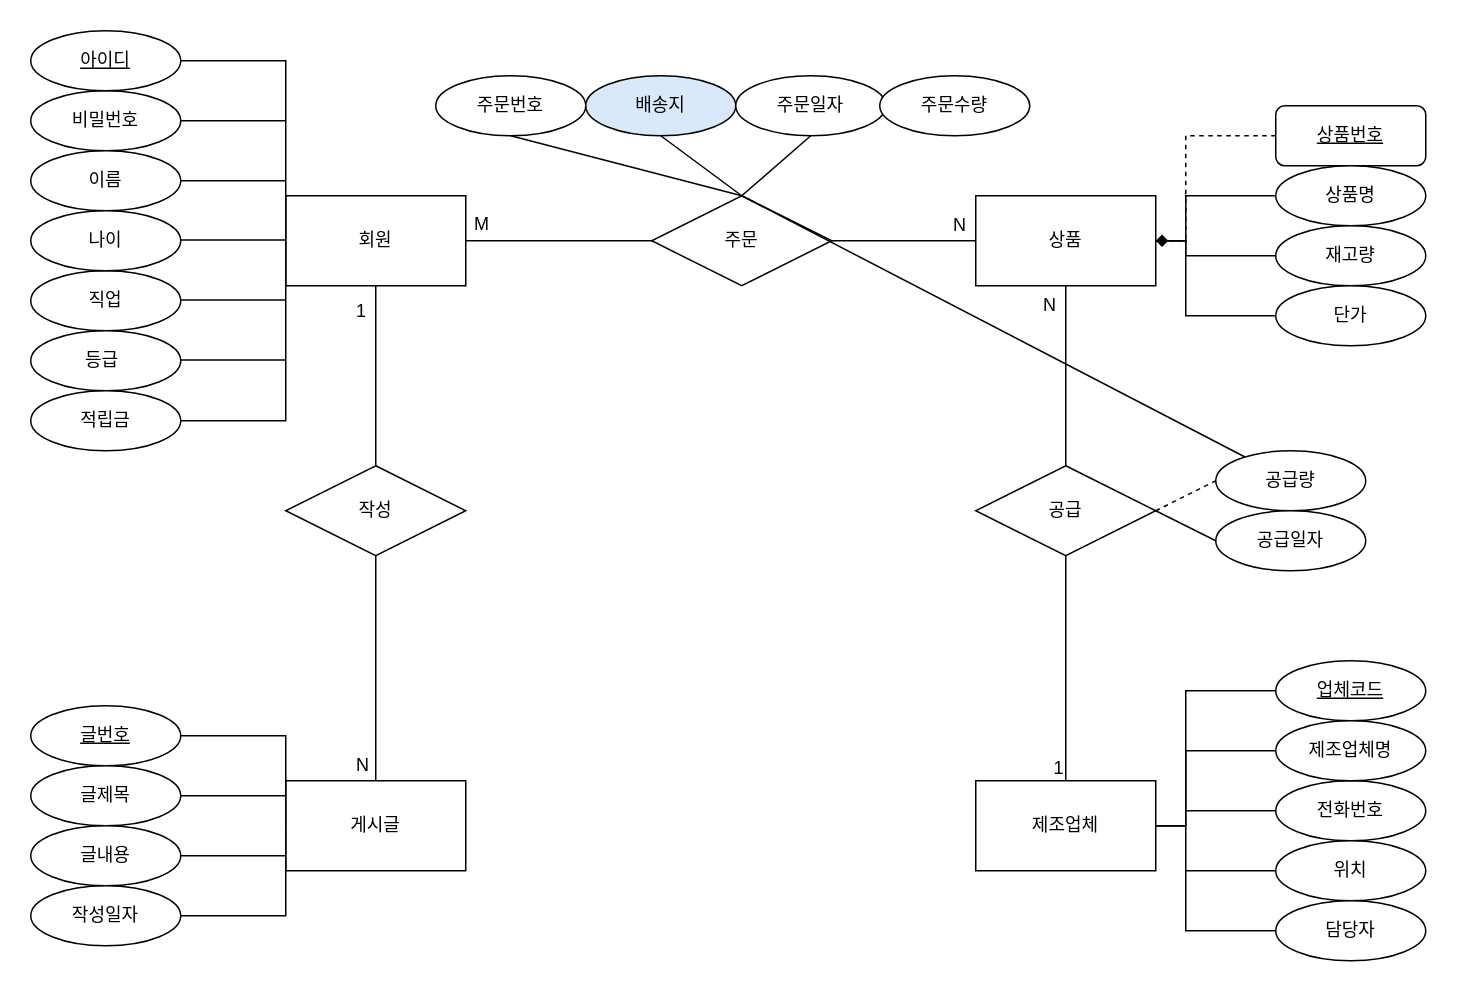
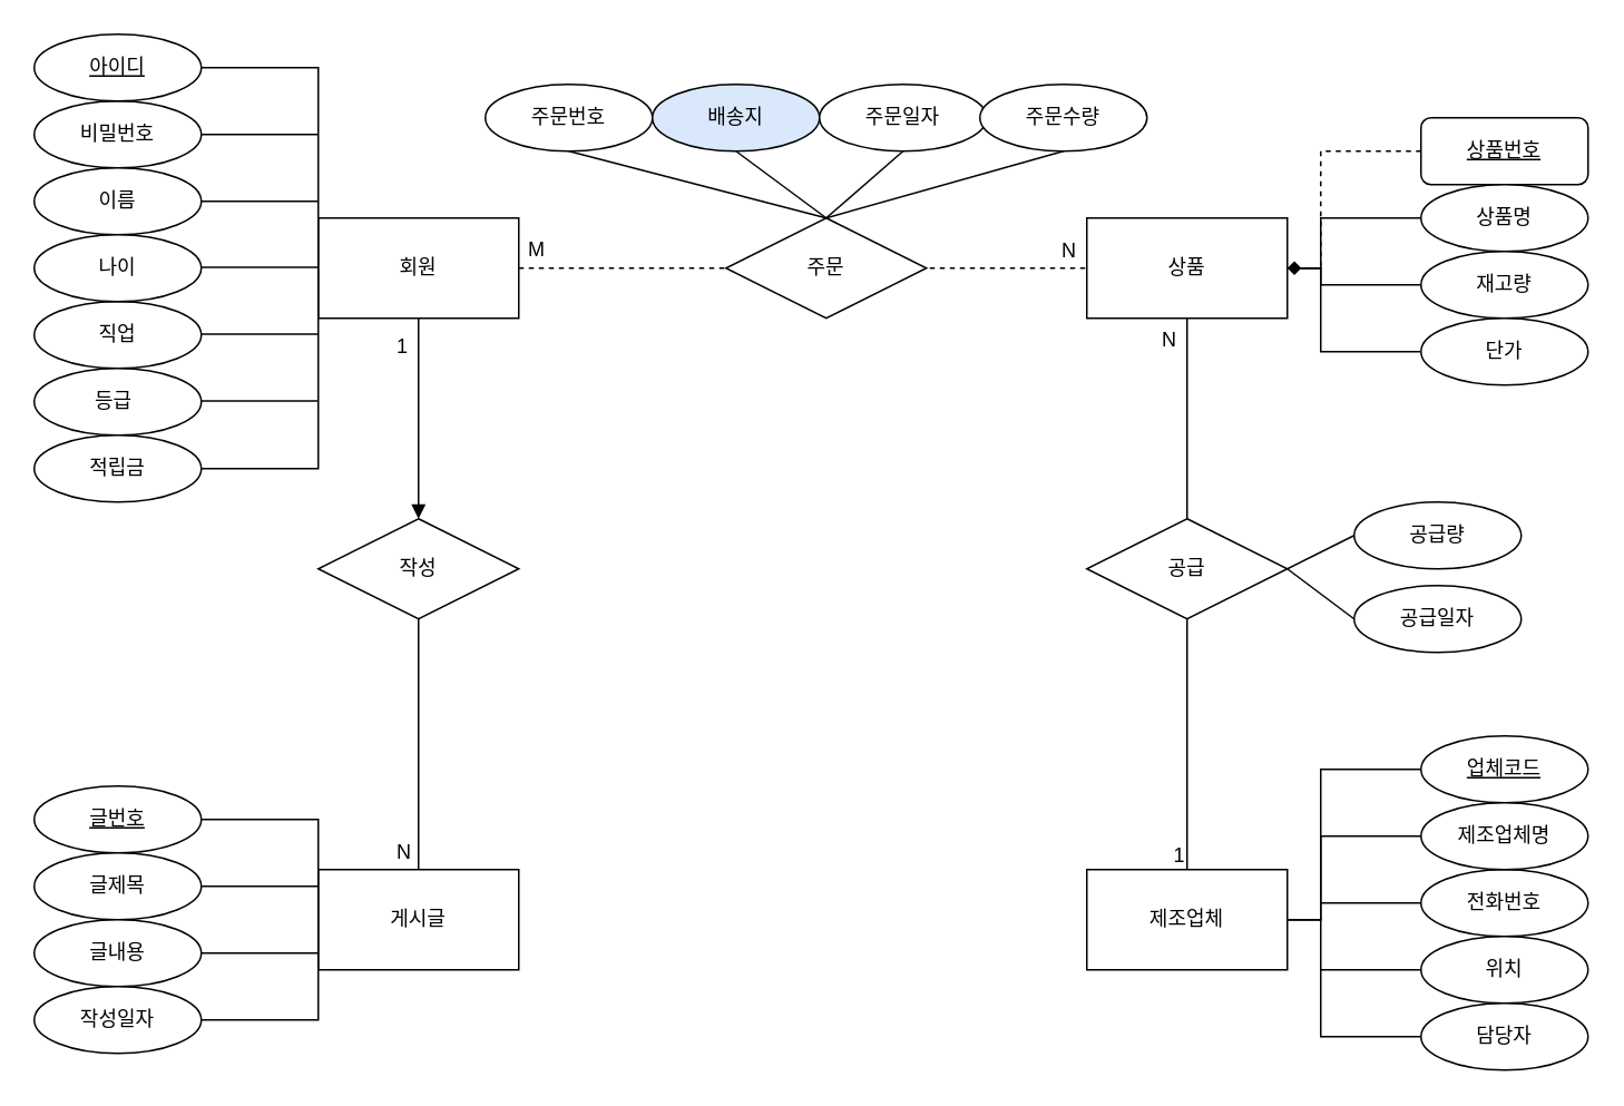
- <mxCell id="53" value="" style="endArrow=none;html=1;rounded=0;exitX=1;exitY=0.5;exitDx=0;exitDy=0;entryX=0;entryY=0.5;entryDx=0;entryDy=0;" edge="1" parent="1" source="29" target="30"><mxGeometry relative="1" as="geometry"><mxPoint x="420" y="240" as="sourcePoint" /><mxPoint x="580" y="240" as="targetPoint" /></mxGeometry></mxCell>
+ <mxCell id="53" value="" style="endArrow=none;html=1;rounded=0;exitX=1;exitY=0.5;exitDx=0;exitDy=0;entryX=0;entryY=0.5;entryDx=0;entryDy=0;dashed=1;" edge="1" parent="1" source="29" target="30"><mxGeometry relative="1" as="geometry"><mxPoint x="420" y="240" as="sourcePoint" /><mxPoint x="580" y="240" as="targetPoint" /></mxGeometry></mxCell>
- <mxCell id="66" value="" style="endArrow=none;html=1;rounded=0;exitX=0.5;exitY=0;exitDx=0;exitDy=0;" edge="1" parent="1" source="56" target="57"><mxGeometry relative="1" as="geometry"><mxPoint x="490" y="130" as="sourcePoint" /><mxPoint x="550" y="100" as="targetPoint" /></mxGeometry></mxCell>
+ <mxCell id="66" value="" style="endArrow=none;html=1;rounded=0;entryX=0.5;entryY=1;entryDx=0;entryDy=0;exitX=0.5;exitY=0;exitDx=0;exitDy=0;" edge="1" parent="1" source="56" target="62"><mxGeometry relative="1" as="geometry"><mxPoint x="490" y="130" as="sourcePoint" /><mxPoint x="550" y="100" as="targetPoint" /></mxGeometry></mxCell>
- <mxCell id="67" value="" style="endArrow=none;html=1;rounded=0;exitX=0.5;exitY=1;exitDx=0;exitDy=0;entryX=0.5;entryY=0;entryDx=0;entryDy=0;" edge="1" parent="1" source="29" target="71"><mxGeometry relative="1" as="geometry"><mxPoint x="180" y="380" as="sourcePoint" /><mxPoint x="230" y="270" as="targetPoint" /></mxGeometry></mxCell>
+ <mxCell id="67" value="" style="endArrow=block;html=1;rounded=0;exitX=0.5;exitY=1;exitDx=0;exitDy=0;entryX=0.5;entryY=0;entryDx=0;entryDy=0;" edge="1" parent="1" source="29" target="71"><mxGeometry relative="1" as="geometry"><mxPoint x="180" y="380" as="sourcePoint" /><mxPoint x="230" y="270" as="targetPoint" /></mxGeometry></mxCell>
- <mxCell id="27" value="" style="endArrow=none;html=1;rounded=0;entryX=0;entryY=0.5;entryDx=0;entryDy=0;exitX=1;exitY=0.5;exitDx=0;exitDy=0;dashed=1;" edge="1" parent="1" source="22" target="57"><mxGeometry relative="1" as="geometry"><mxPoint x="480" y="260" as="sourcePoint" /><mxPoint x="640" y="260" as="targetPoint" /></mxGeometry></mxCell>
+ <mxCell id="27" value="" style="endArrow=none;html=1;rounded=0;entryX=0;entryY=0.5;entryDx=0;entryDy=0;exitX=1;exitY=0.5;exitDx=0;exitDy=0;" edge="1" parent="1" source="22" target="57"><mxGeometry relative="1" as="geometry"><mxPoint x="480" y="260" as="sourcePoint" /><mxPoint x="640" y="260" as="targetPoint" /></mxGeometry></mxCell>
- <mxCell id="58" value="공급일자" style="ellipse;whiteSpace=wrap;html=1;align=center;" vertex="1" parent="1"><mxGeometry x="810" y="340" width="100" height="40" as="geometry" /></mxCell>
+ <mxCell id="58" value="공급일자" style="ellipse;whiteSpace=wrap;html=1;align=center;" vertex="1" parent="1"><mxGeometry x="810" y="350" width="100" height="40" as="geometry" /></mxCell>
